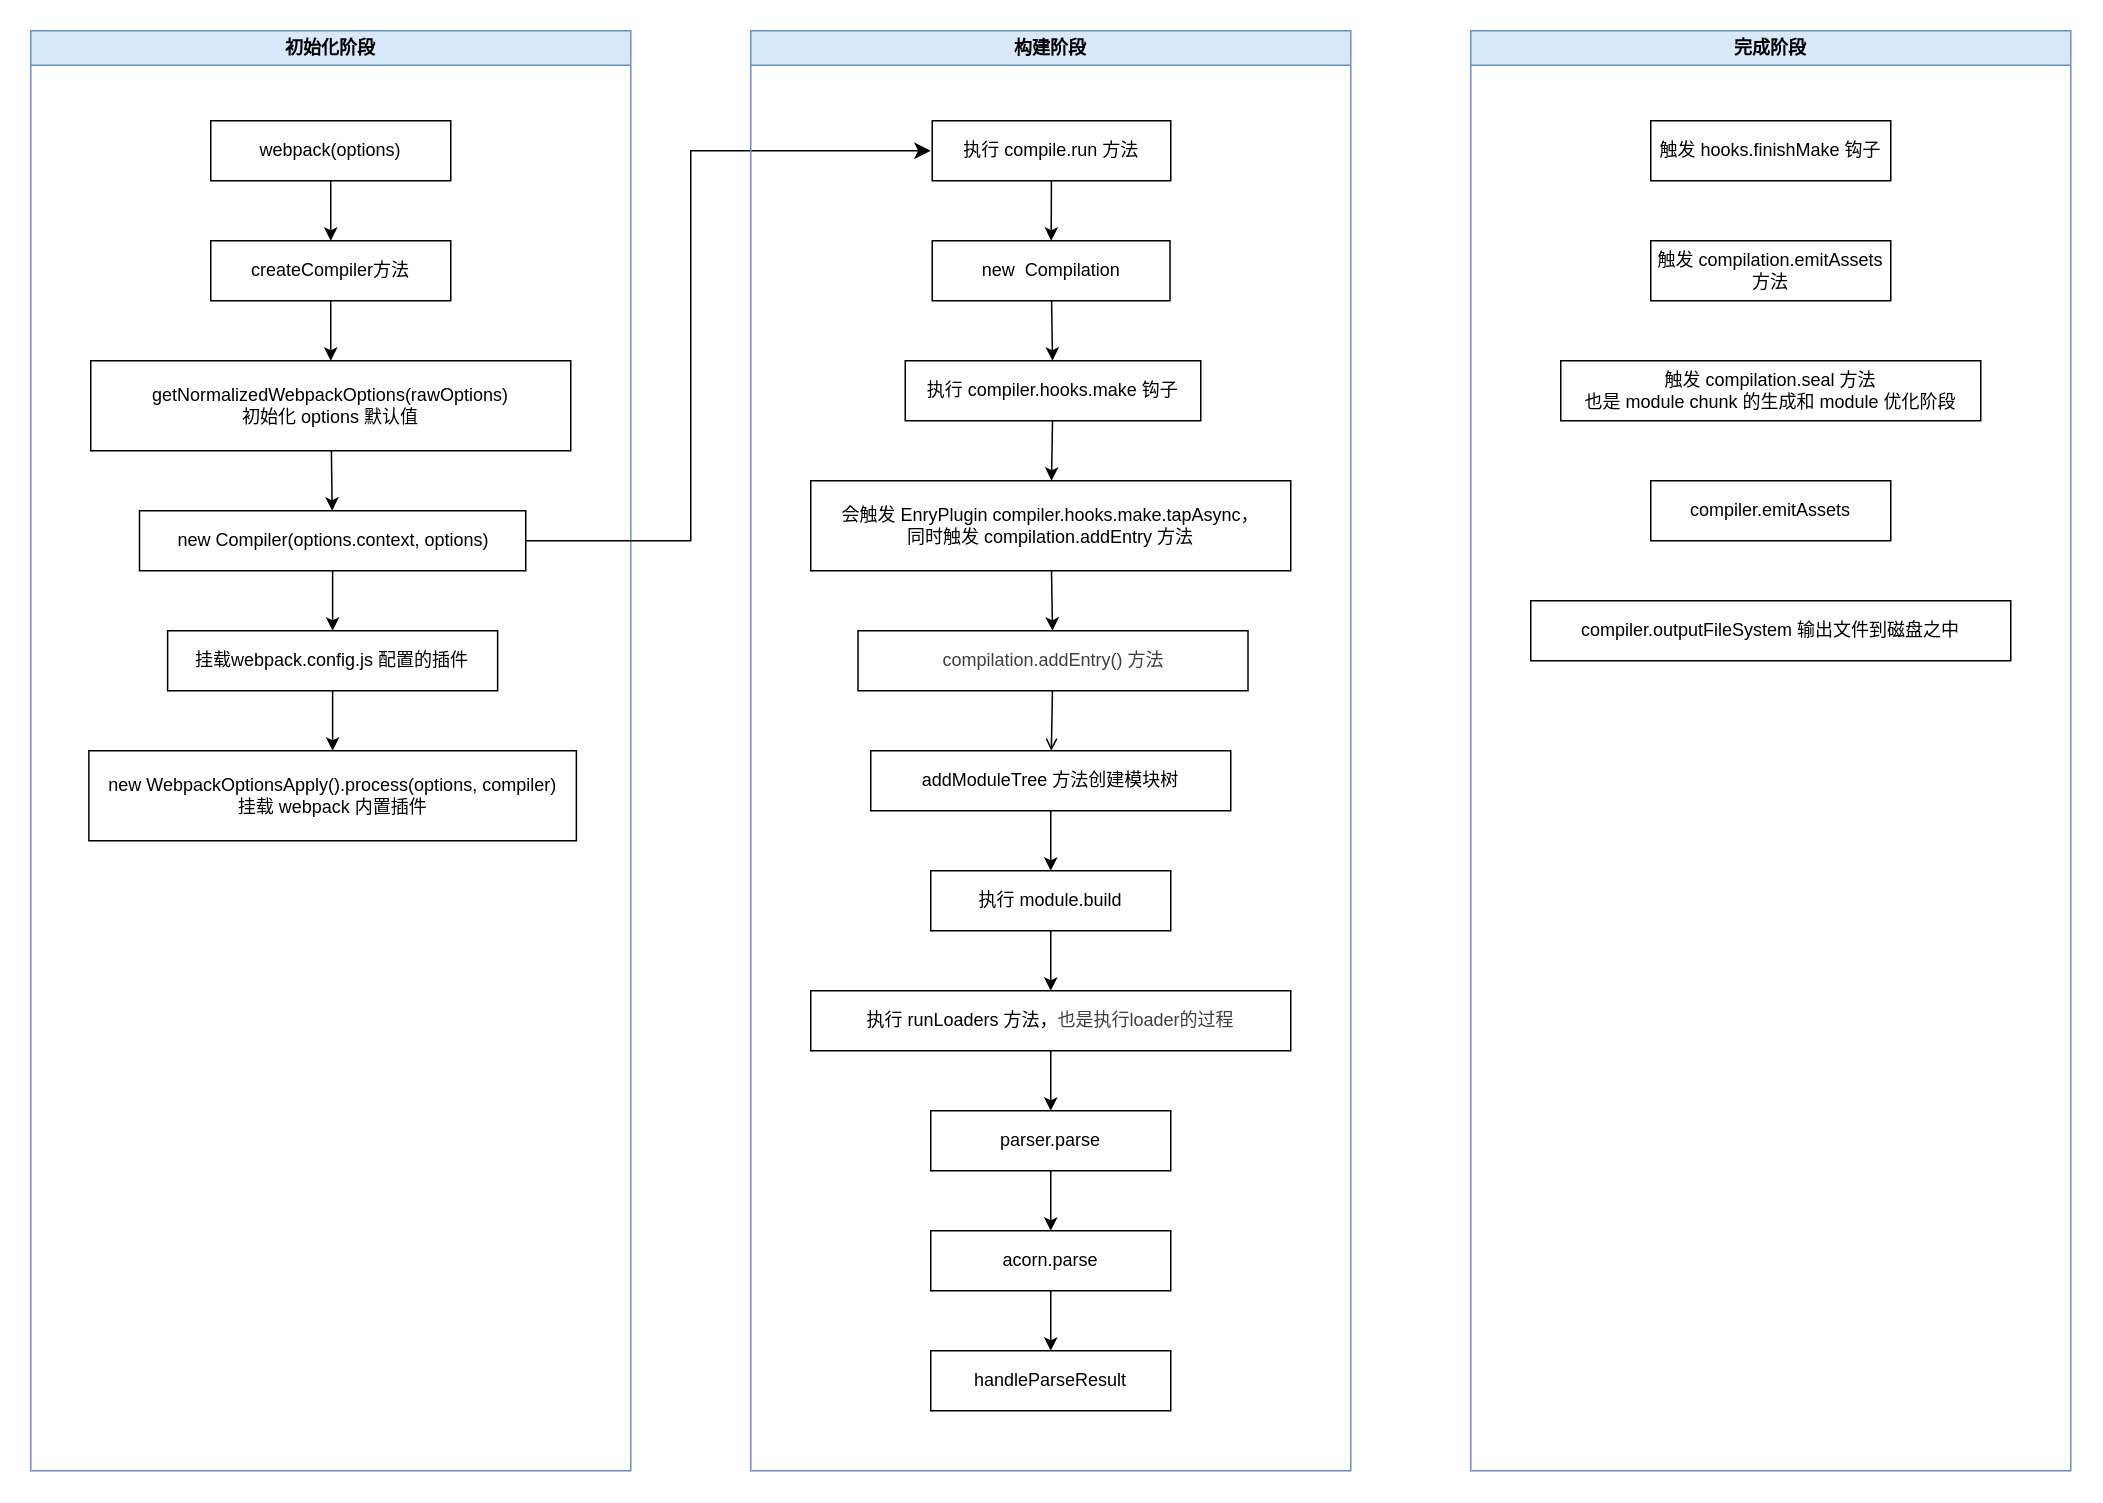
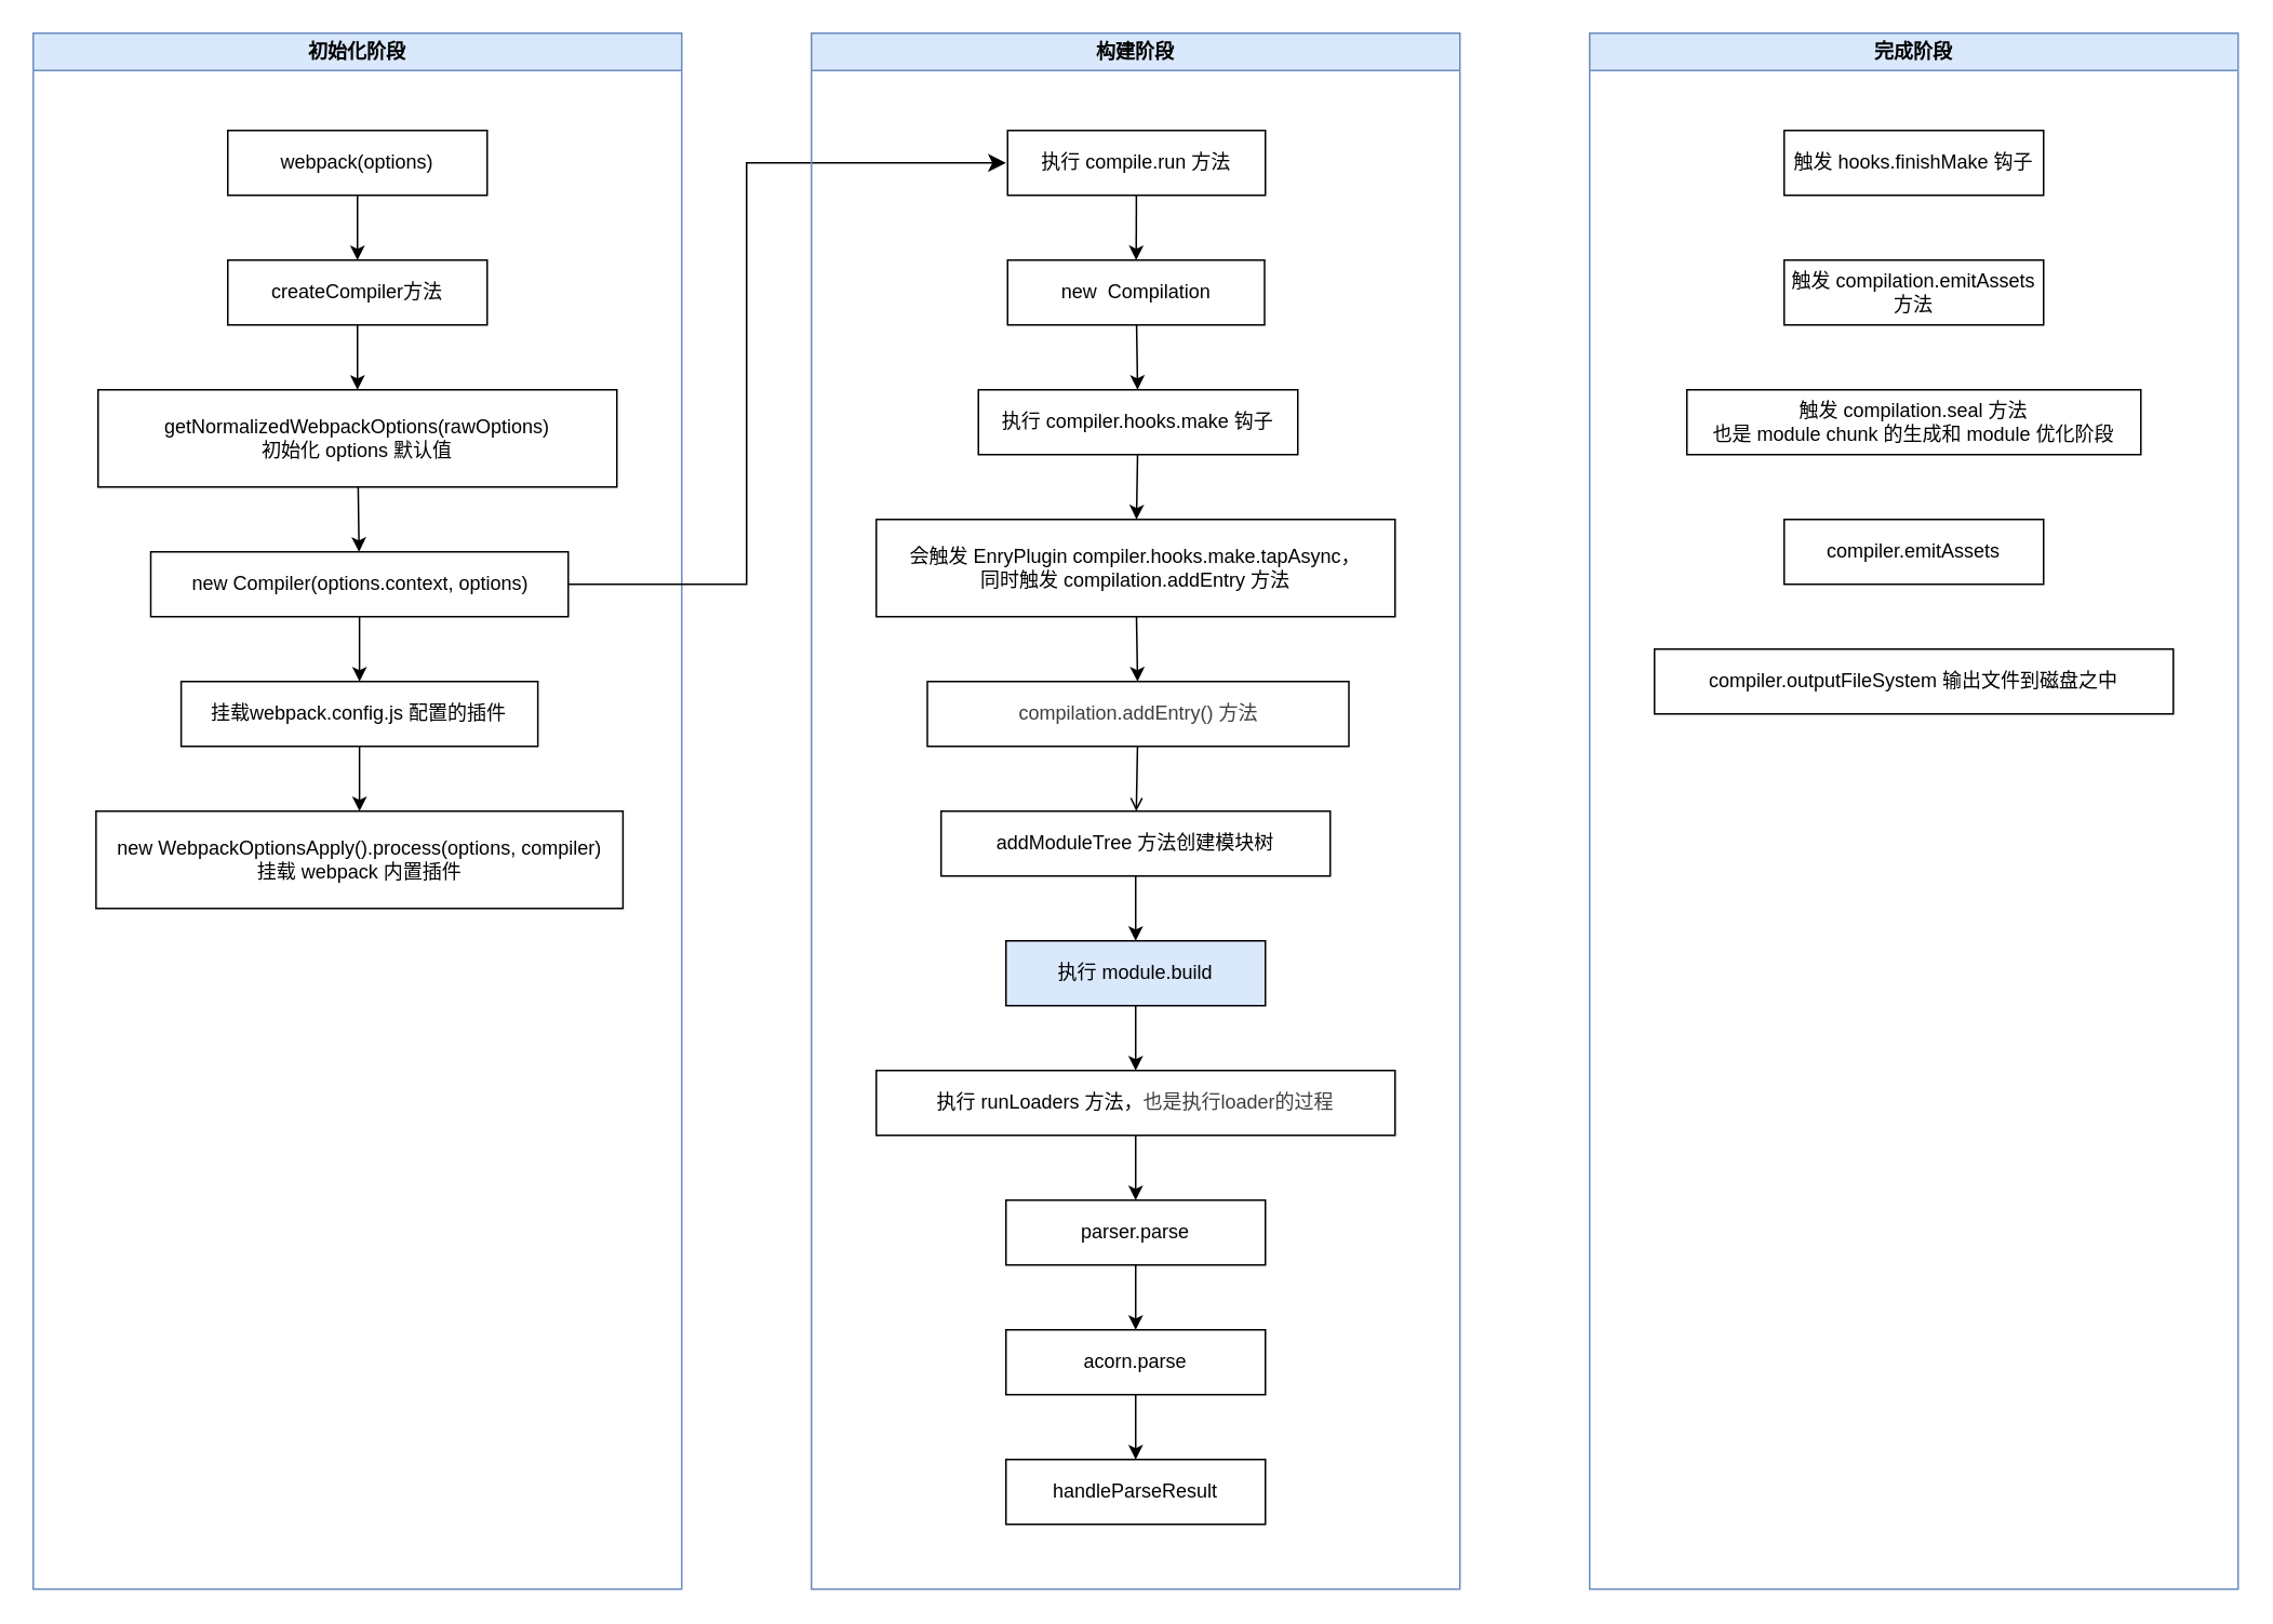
- <mxCell id="31" value="执行 module.build" style="rounded=0;whiteSpace=wrap;html=1;" parent="15" vertex="1"><mxGeometry x="120" y="560" width="160" height="40" as="geometry" /></mxCell>
+ <mxCell id="31" value="执行 module.build" style="rounded=0;whiteSpace=wrap;html=1;fillColor=#dae8fc;" parent="15" vertex="1"><mxGeometry x="120" y="560" width="160" height="40" as="geometry" /></mxCell>
